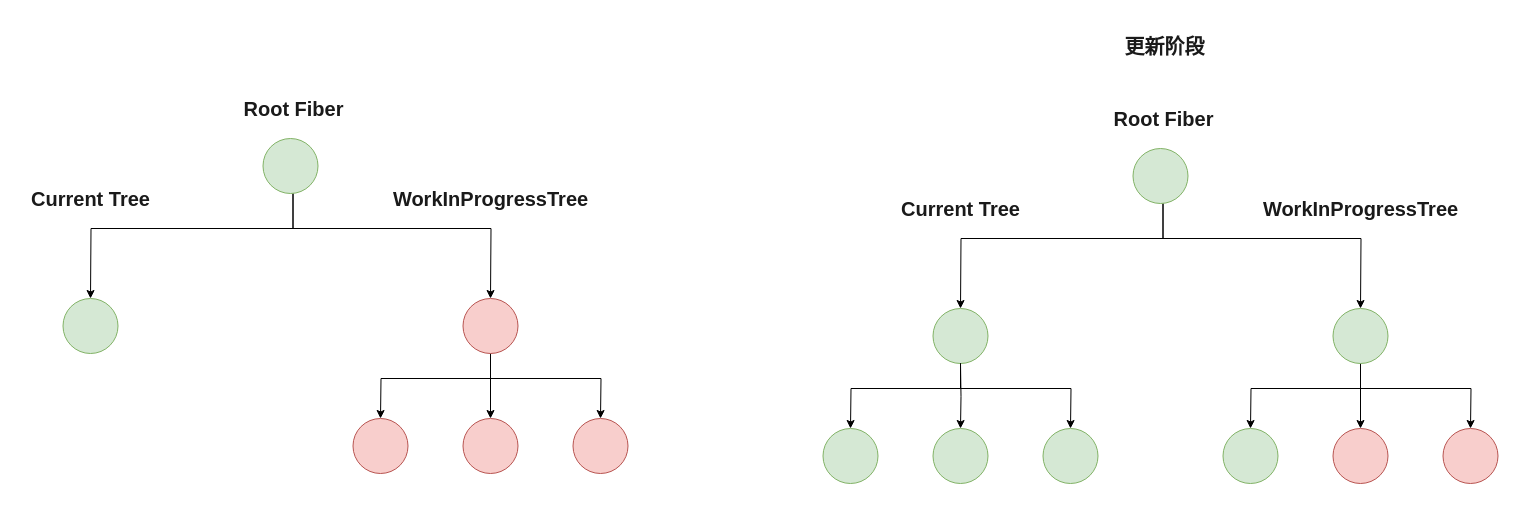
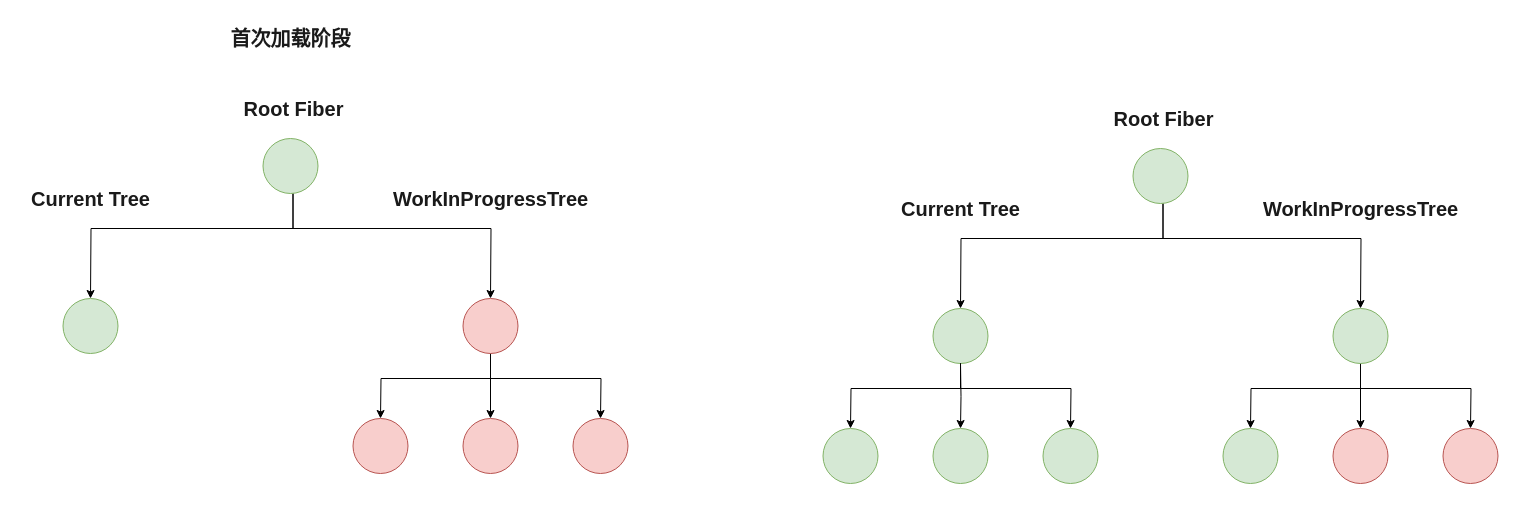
+ <mxCell id="36" value="首次加载阶段" style="text;html=1;resizable=0;autosize=1;align=center;verticalAlign=middle;points=[];fillColor=none;strokeColor=none;rounded=0;fontColor=#1A1A1A;fontSize=20;fontStyle=1" vertex="1" parent="1"><mxGeometry x="221" y="20" width="138" height="36" as="geometry" /></mxCell>
- <mxCell id="37" value="更新阶段" style="text;html=1;resizable=0;autosize=1;align=center;verticalAlign=middle;points=[];fillColor=none;strokeColor=none;rounded=0;fontColor=#1A1A1A;fontSize=20;fontStyle=1" vertex="1" parent="1"><mxGeometry x="1115" y="28" width="98" height="36" as="geometry" /></mxCell>
